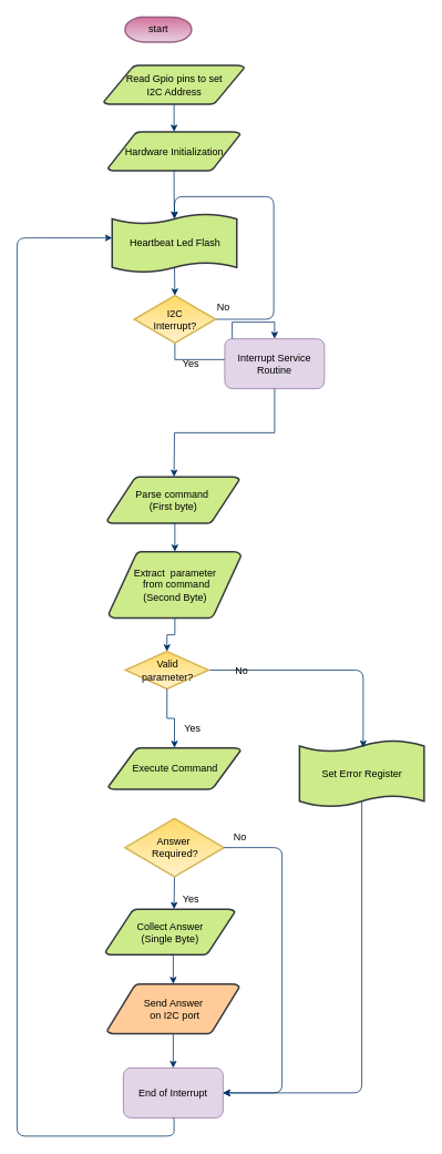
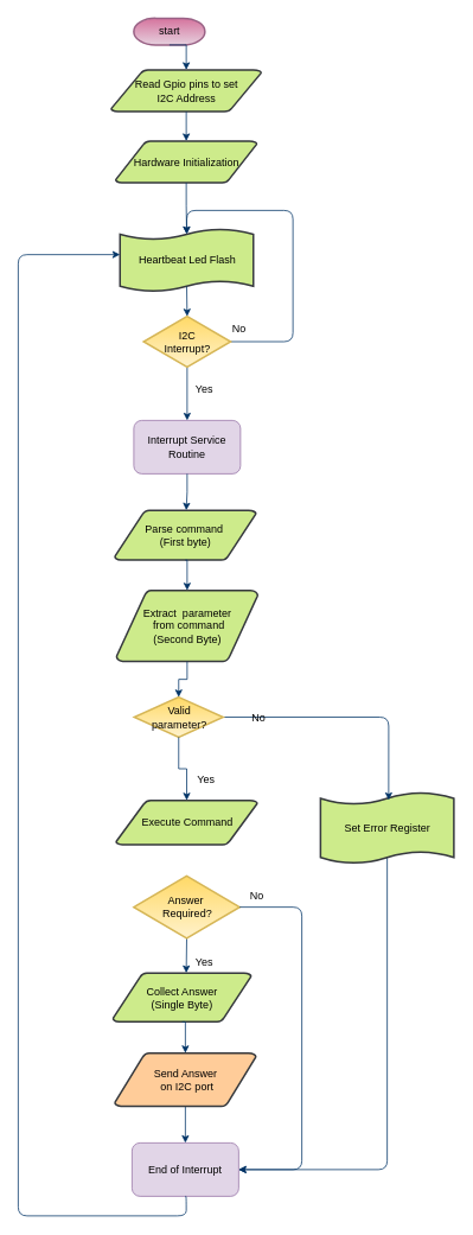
+ <mxCell id="36" style="edgeStyle=orthogonalEdgeStyle;rounded=0;orthogonalLoop=1;jettySize=auto;html=1;exitX=0.5;exitY=1;exitDx=0;exitDy=0;exitPerimeter=0;entryX=0.5;entryY=0;entryDx=0;entryDy=0;entryPerimeter=0;strokeColor=#003366;" edge="1" parent="1" source="2" target="35"><mxGeometry relative="1" as="geometry" /></mxCell>
- <mxCell id="26" value="Interrupt Service Routine" style="rounded=1;whiteSpace=wrap;html=1;fillColor=#e1d5e7;strokeColor=#9673a6;" vertex="1" parent="1"><mxGeometry x="270" y="407" width="120" height="60" as="geometry" /></mxCell>
+ <mxCell id="26" value="Interrupt Service Routine" style="rounded=1;whiteSpace=wrap;html=1;fillColor=#e1d5e7;strokeColor=#9673a6;" vertex="1" parent="1"><mxGeometry x="150" y="472" width="120" height="60" as="geometry" /></mxCell>
